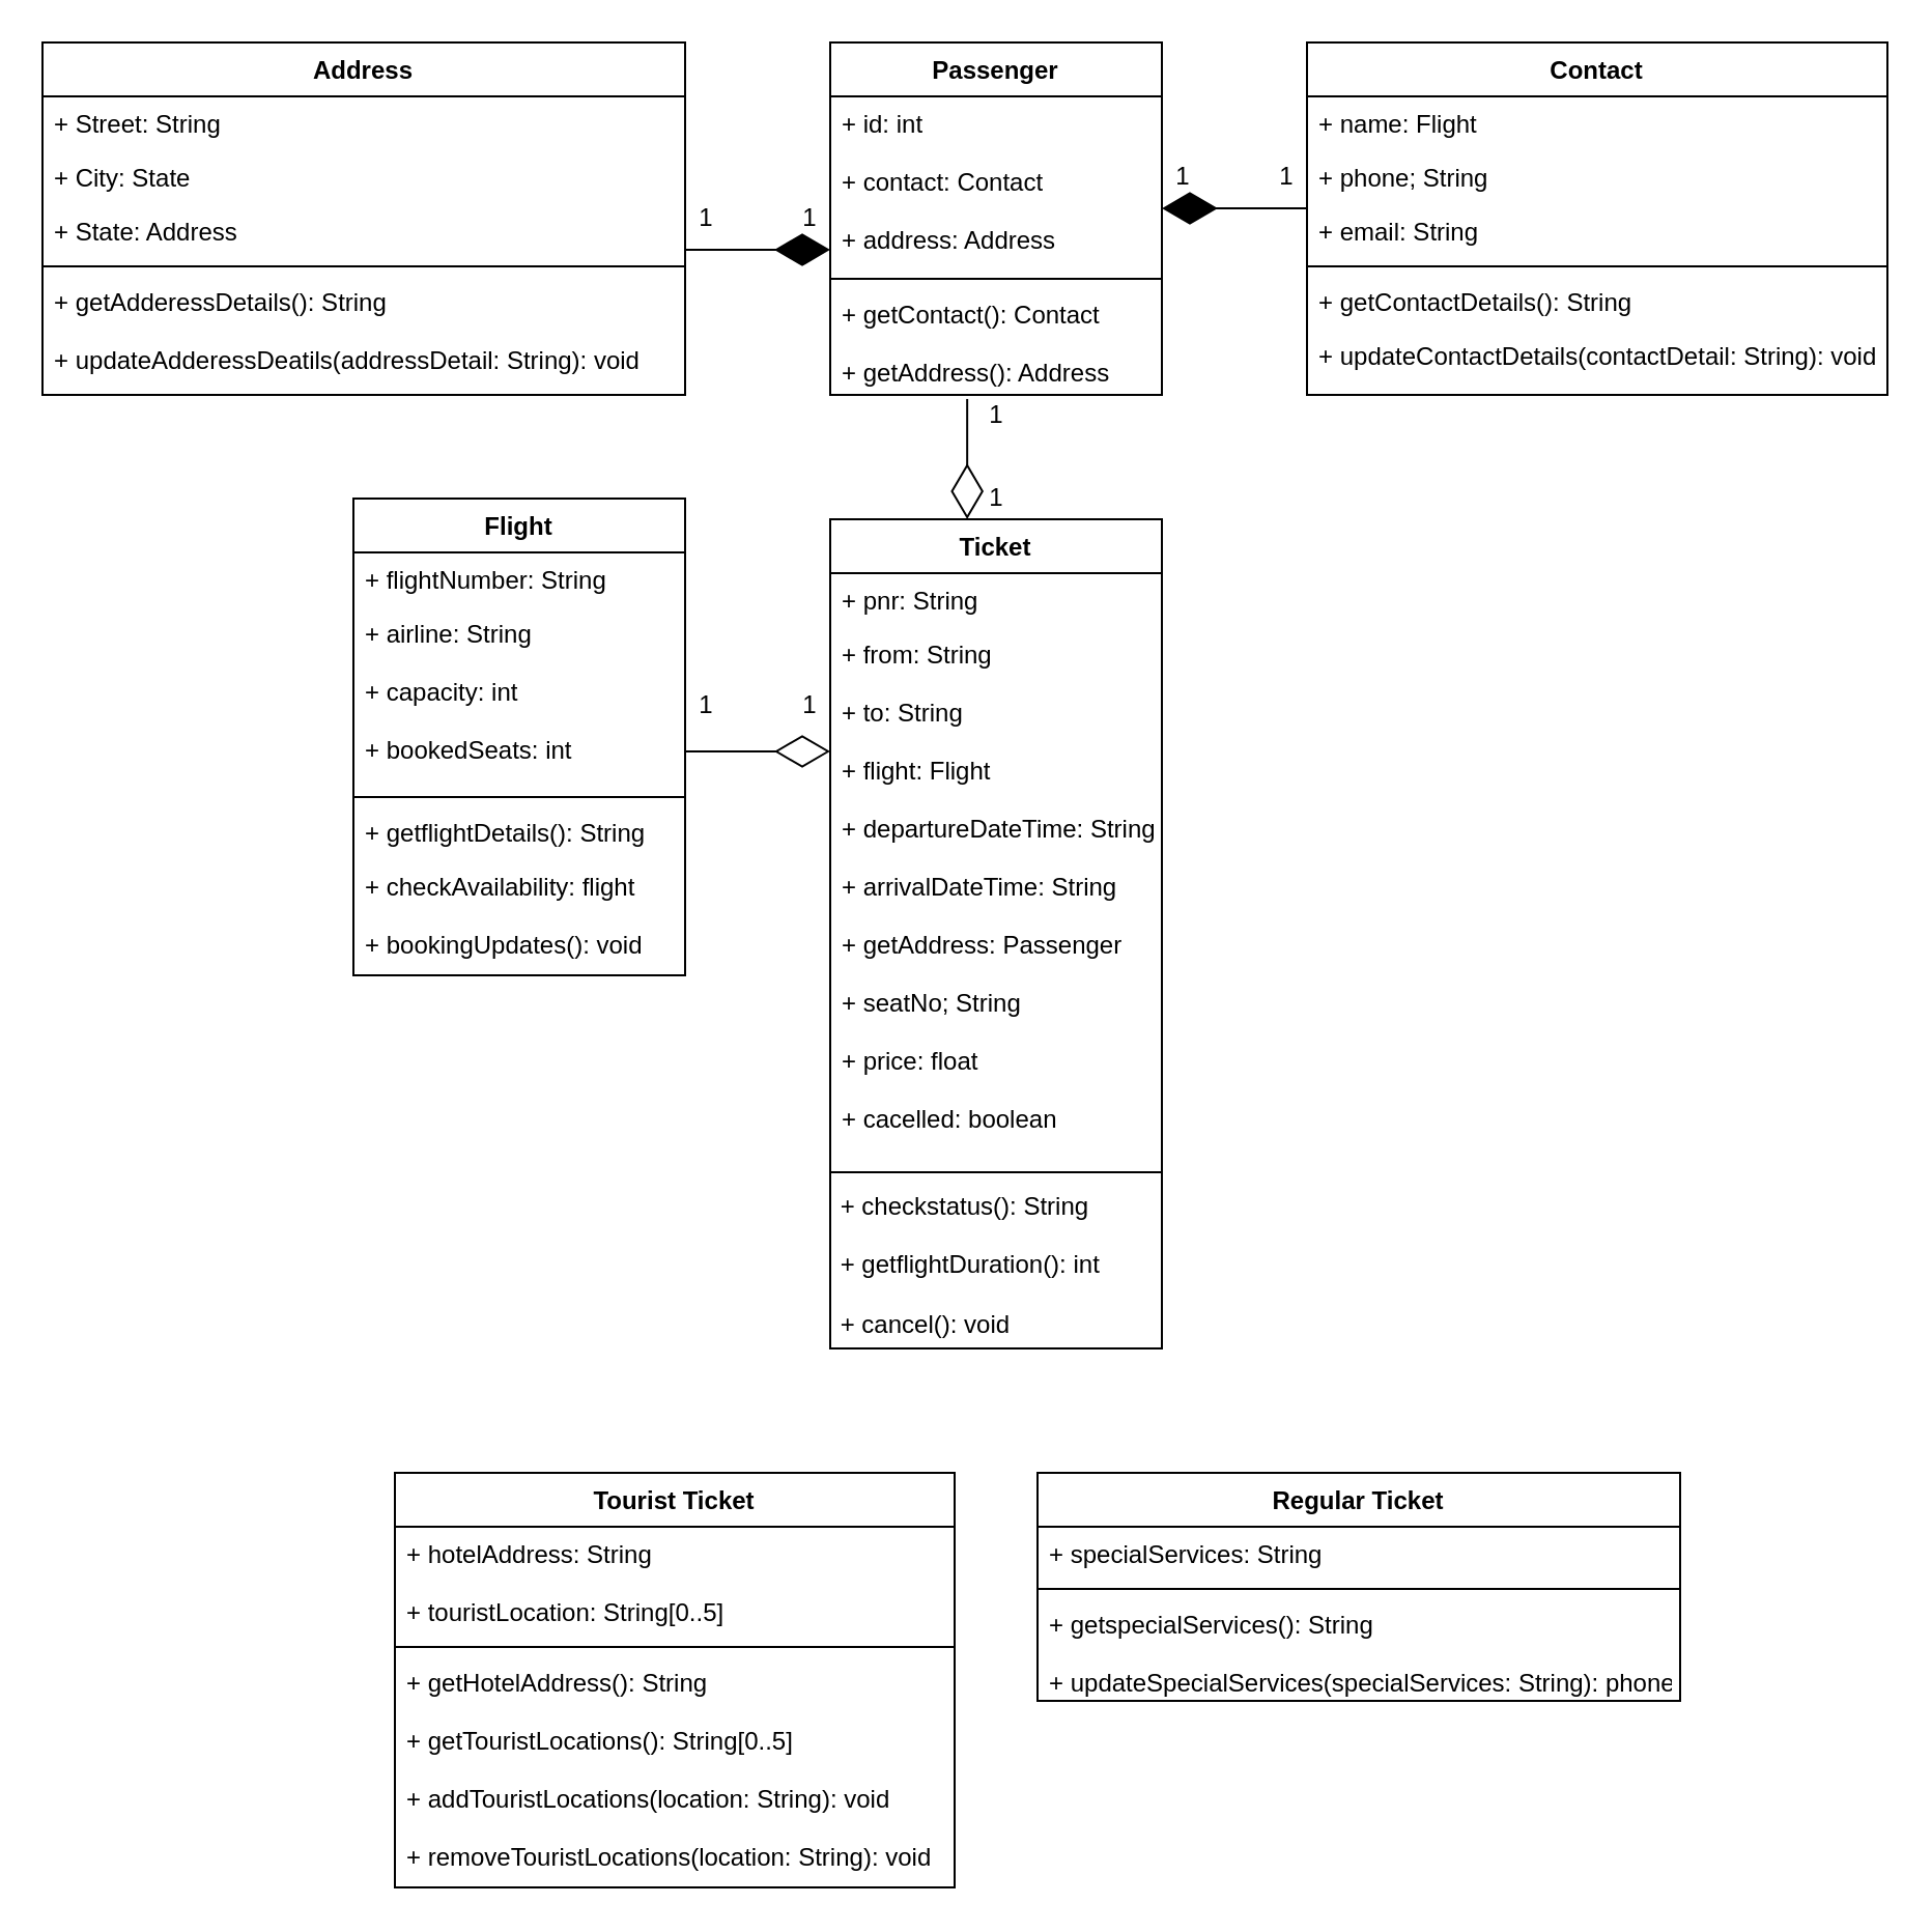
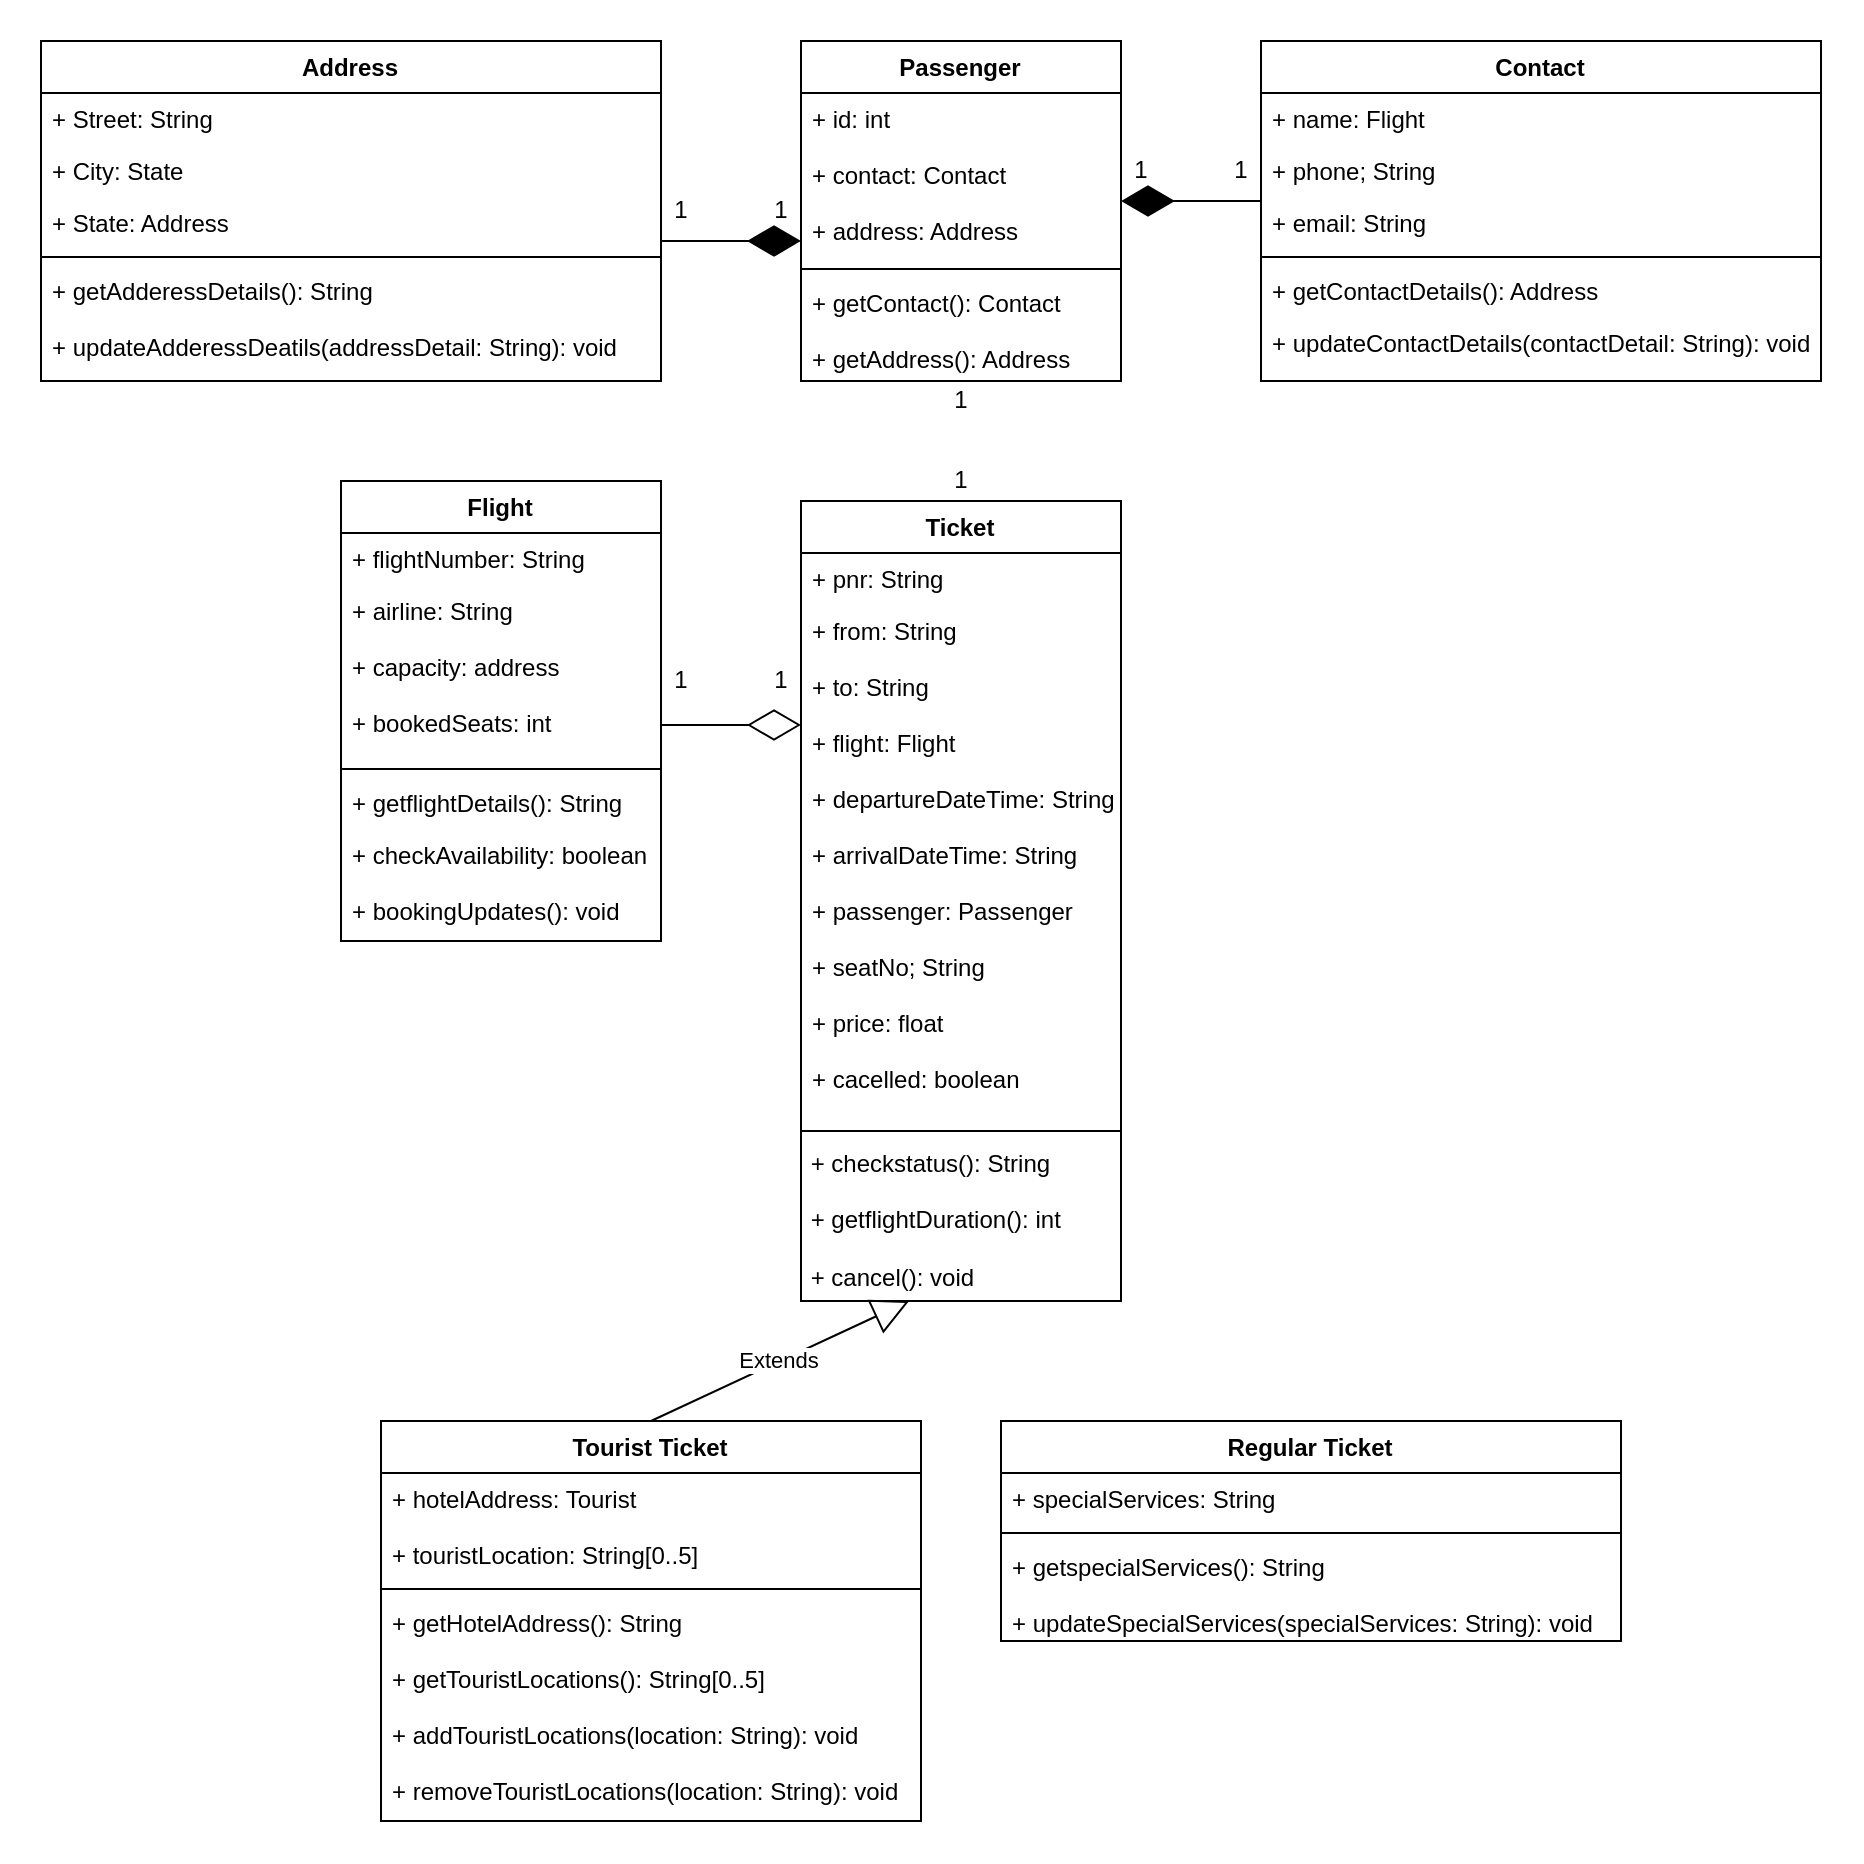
- <mxCell id="24" value="+ getContactDetails(): String" style="text;align=left;verticalAlign=top;spacingLeft=4;spacingRight=4;overflow=hidden;rotatable=0;points=[[0,0.5],[1,0.5]];portConstraint=eastwest;" parent="19" vertex="1"><mxGeometry y="112" width="280" height="26" as="geometry" /></mxCell>
+ <mxCell id="24" value="+ getContactDetails(): Address" style="text;align=left;verticalAlign=top;spacingLeft=4;spacingRight=4;overflow=hidden;rotatable=0;points=[[0,0.5],[1,0.5]];portConstraint=eastwest;" parent="19" vertex="1"><mxGeometry y="112" width="280" height="26" as="geometry" /></mxCell>
- <mxCell id="44" value="" style="endArrow=diamondThin;endFill=0;endSize=24;html=1;entryX=0.413;entryY=0;entryDx=0;entryDy=0;exitX=0.413;exitY=1.038;exitDx=0;exitDy=0;exitPerimeter=0;entryPerimeter=0;" edge="1" parent="1" source="29" target="2"><mxGeometry width="160" relative="1" as="geometry"><mxPoint x="450" y="220" as="sourcePoint" /><mxPoint x="610" y="220" as="targetPoint" /></mxGeometry></mxCell>
- <mxCell id="9" value="+ airline: String&#10;&#10;+ capacity: int&#10;&#10;+ bookedSeats: int&#10;" style="text;align=left;verticalAlign=top;spacingLeft=4;spacingRight=4;overflow=hidden;rotatable=0;points=[[0,0.5],[1,0.5]];portConstraint=eastwest;rounded=0;shadow=0;html=0;" parent="7" vertex="1"><mxGeometry y="52" width="160" height="88" as="geometry" /></mxCell>
+ <mxCell id="9" value="+ airline: String&#10;&#10;+ capacity: address&#10;&#10;+ bookedSeats: int&#10;" style="text;align=left;verticalAlign=top;spacingLeft=4;spacingRight=4;overflow=hidden;rotatable=0;points=[[0,0.5],[1,0.5]];portConstraint=eastwest;rounded=0;shadow=0;html=0;" parent="7" vertex="1"><mxGeometry y="52" width="160" height="88" as="geometry" /></mxCell>
- <mxCell id="4" value="+ from: String&#10;&#10;+ to: String&#10;&#10;+ flight: Flight&#10;&#10;+ departureDateTime: String&#10;&#10;+ arrivalDateTime: String&#10;&#10;+ getAddress: Passenger&#10;&#10;+ seatNo; String&#10;&#10;+ price: float&#10;&#10;+ cacelled: boolean&#10;&#10;" style="text;align=left;verticalAlign=top;spacingLeft=4;spacingRight=4;overflow=hidden;rotatable=0;points=[[0,0.5],[1,0.5]];portConstraint=eastwest;rounded=0;shadow=0;html=0;" parent="2" vertex="1"><mxGeometry y="52" width="160" height="258" as="geometry" /></mxCell>
+ <mxCell id="4" value="+ from: String&#10;&#10;+ to: String&#10;&#10;+ flight: Flight&#10;&#10;+ departureDateTime: String&#10;&#10;+ arrivalDateTime: String&#10;&#10;+ passenger: Passenger&#10;&#10;+ seatNo; String&#10;&#10;+ price: float&#10;&#10;+ cacelled: boolean&#10;&#10;" style="text;align=left;verticalAlign=top;spacingLeft=4;spacingRight=4;overflow=hidden;rotatable=0;points=[[0,0.5],[1,0.5]];portConstraint=eastwest;rounded=0;shadow=0;html=0;" parent="2" vertex="1"><mxGeometry y="52" width="160" height="258" as="geometry" /></mxCell>
- <mxCell id="12" value="+ checkAvailability: flight&#10;&#10;+ bookingUpdates(): void" style="text;align=left;verticalAlign=top;spacingLeft=4;spacingRight=4;overflow=hidden;rotatable=0;points=[[0,0.5],[1,0.5]];portConstraint=eastwest;" parent="7" vertex="1"><mxGeometry y="174" width="160" height="56" as="geometry" /></mxCell>
+ <mxCell id="12" value="+ checkAvailability: boolean&#10;&#10;+ bookingUpdates(): void" style="text;align=left;verticalAlign=top;spacingLeft=4;spacingRight=4;overflow=hidden;rotatable=0;points=[[0,0.5],[1,0.5]];portConstraint=eastwest;" parent="7" vertex="1"><mxGeometry y="174" width="160" height="56" as="geometry" /></mxCell>
+ <mxCell id="50" value="Extends" style="endArrow=block;endSize=16;endFill=0;html=1;exitX=0.5;exitY=0;exitDx=0;exitDy=0;entryX=0.338;entryY=1;entryDx=0;entryDy=0;entryPerimeter=0;" edge="1" parent="1" source="34" target="6"><mxGeometry width="160" relative="1" as="geometry"><mxPoint x="450" y="520" as="sourcePoint" /><mxPoint x="459" y="654" as="targetPoint" /></mxGeometry></mxCell>
- <mxCell id="35" value="+ hotelAddress: String&#10;&#10;+ touristLocation: String[0..5]&#10;" style="text;strokeColor=none;fillColor=none;align=left;verticalAlign=top;spacingLeft=4;spacingRight=4;overflow=hidden;rotatable=0;points=[[0,0.5],[1,0.5]];portConstraint=eastwest;" parent="34" vertex="1"><mxGeometry y="26" width="270" height="54" as="geometry" /></mxCell>
+ <mxCell id="35" value="+ hotelAddress: Tourist&#10;&#10;+ touristLocation: String[0..5]&#10;" style="text;strokeColor=none;fillColor=none;align=left;verticalAlign=top;spacingLeft=4;spacingRight=4;overflow=hidden;rotatable=0;points=[[0,0.5],[1,0.5]];portConstraint=eastwest;" parent="34" vertex="1"><mxGeometry y="26" width="270" height="54" as="geometry" /></mxCell>
- <mxCell id="33" value="+ getspecialServices(): String&#10;&#10;+ updateSpecialServices(specialServices: String): phone" style="text;strokeColor=none;fillColor=none;align=left;verticalAlign=top;spacingLeft=4;spacingRight=4;overflow=hidden;rotatable=0;points=[[0,0.5],[1,0.5]];portConstraint=eastwest;" parent="30" vertex="1"><mxGeometry y="60" width="310" height="50" as="geometry" /></mxCell>
+ <mxCell id="33" value="+ getspecialServices(): String&#10;&#10;+ updateSpecialServices(specialServices: String): void" style="text;strokeColor=none;fillColor=none;align=left;verticalAlign=top;spacingLeft=4;spacingRight=4;overflow=hidden;rotatable=0;points=[[0,0.5],[1,0.5]];portConstraint=eastwest;" parent="30" vertex="1"><mxGeometry y="60" width="310" height="50" as="geometry" /></mxCell>
